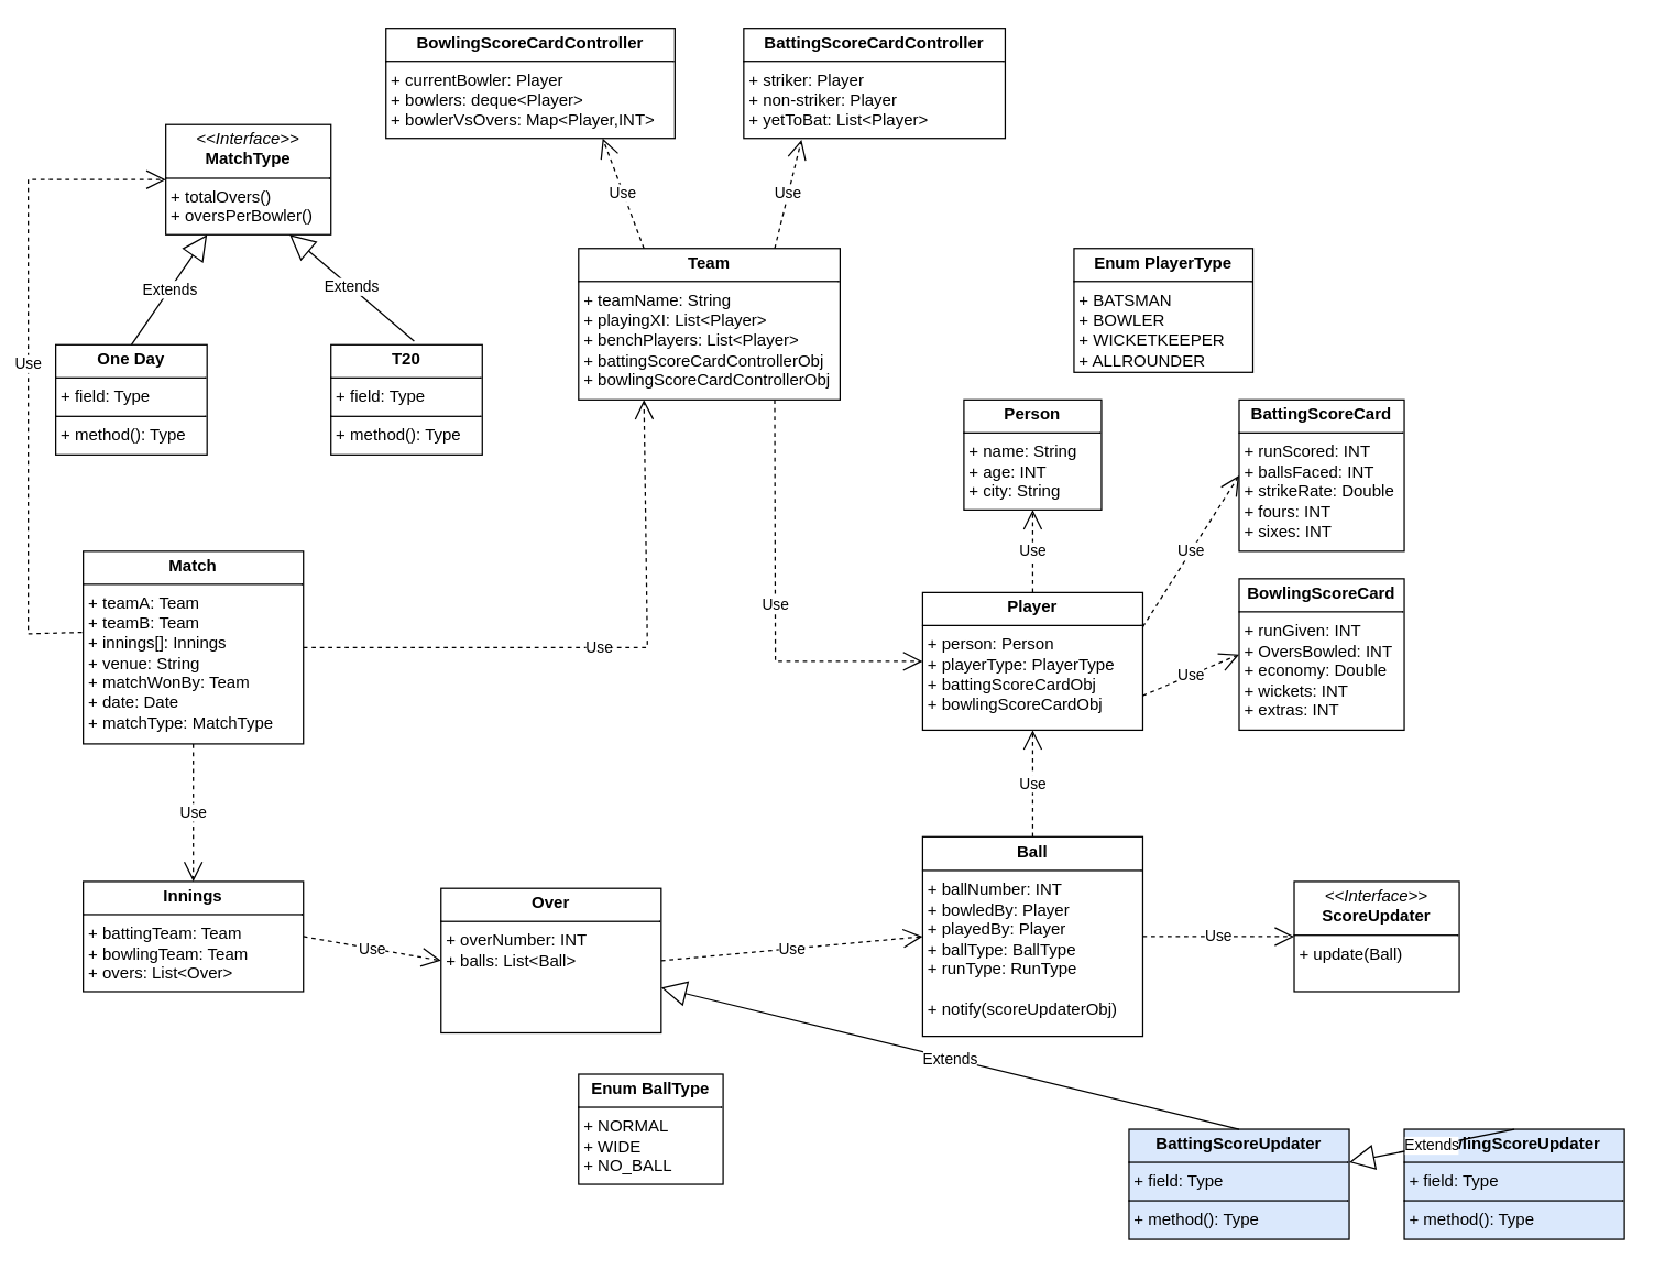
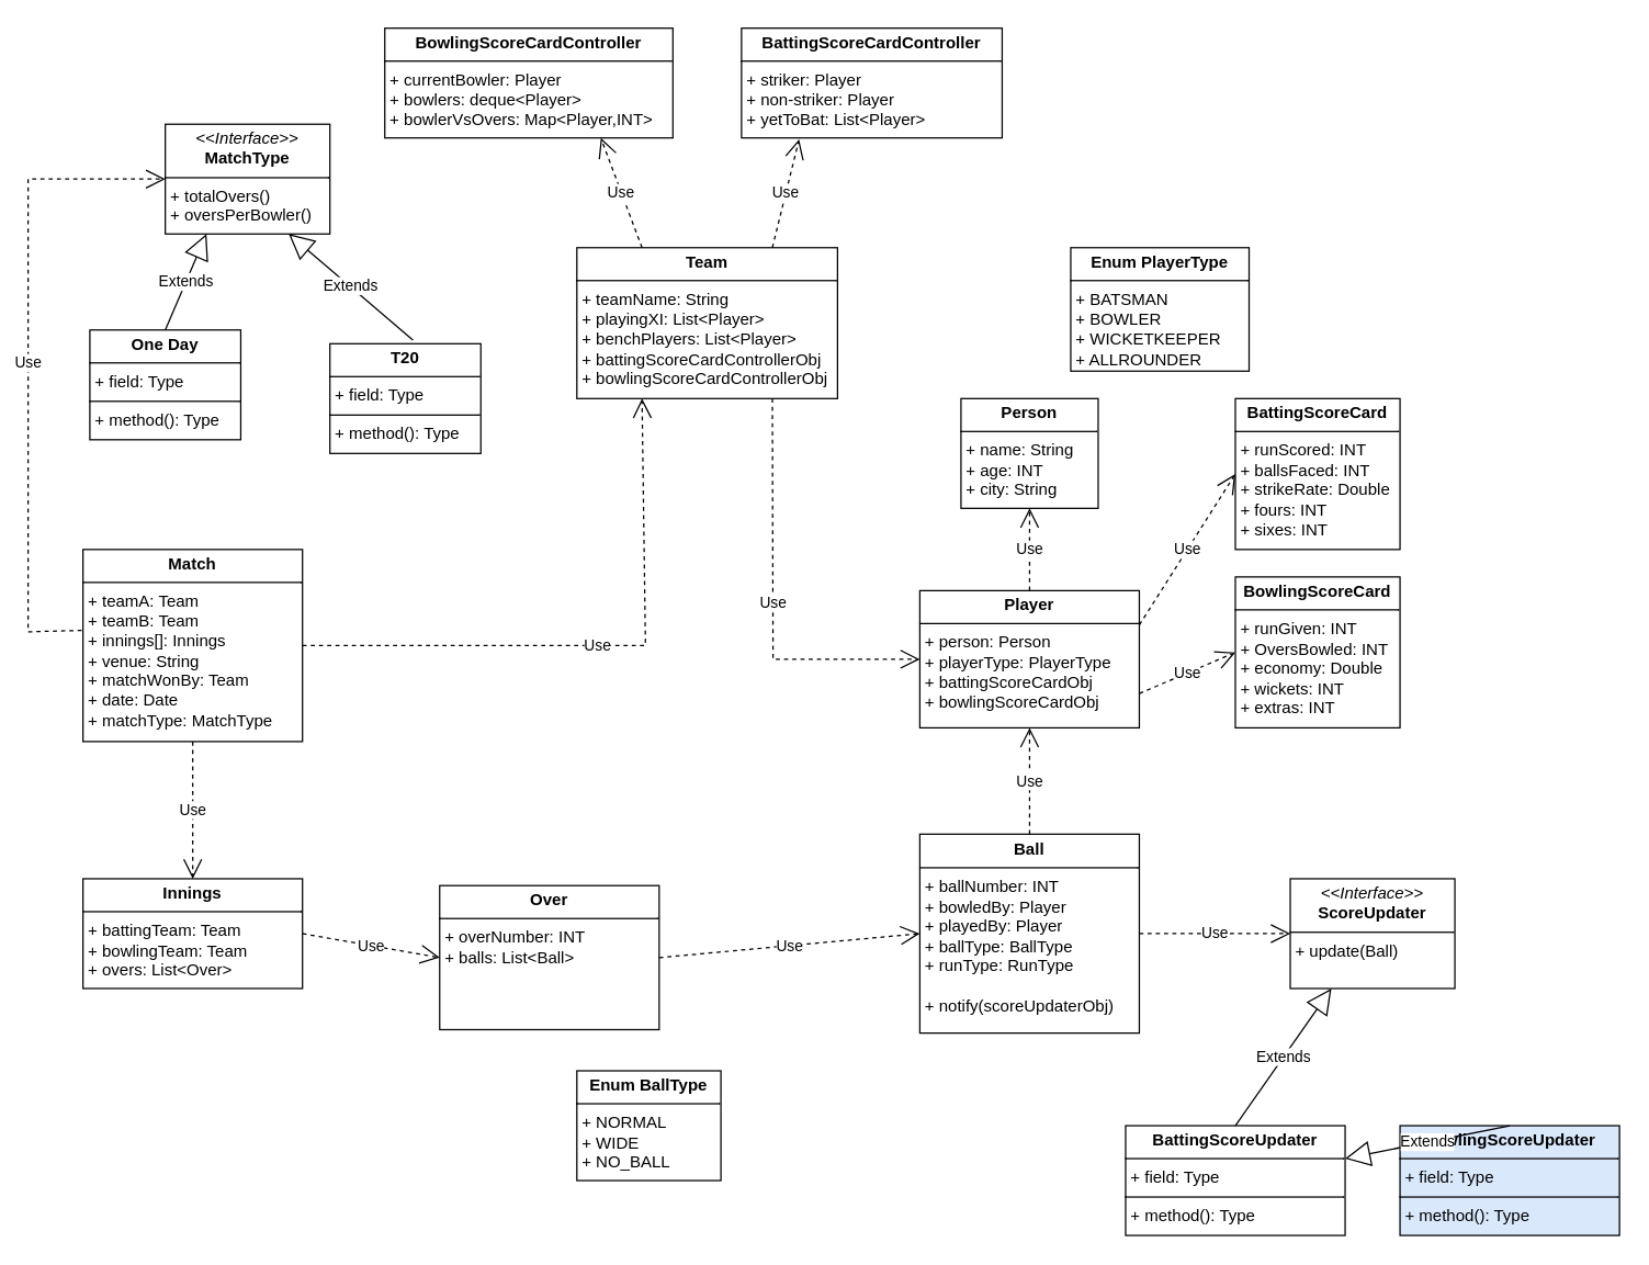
- <mxCell id="21" value="&lt;p style=&quot;margin:0px;margin-top:4px;text-align:center;&quot;&gt;&lt;b&gt;One Day&lt;/b&gt;&lt;/p&gt;&lt;hr size=&quot;1&quot; style=&quot;border-style:solid;&quot;&gt;&lt;p style=&quot;margin:0px;margin-left:4px;&quot;&gt;+ field: Type&lt;/p&gt;&lt;hr size=&quot;1&quot; style=&quot;border-style:solid;&quot;&gt;&lt;p style=&quot;margin:0px;margin-left:4px;&quot;&gt;+ method(): Type&lt;/p&gt;" style="verticalAlign=top;align=left;overflow=fill;html=1;whiteSpace=wrap;" vertex="1" parent="19"><mxGeometry y="160" width="110" height="80" as="geometry" /></mxCell>
+ <mxCell id="21" value="&lt;p style=&quot;margin:0px;margin-top:4px;text-align:center;&quot;&gt;&lt;b&gt;One Day&lt;/b&gt;&lt;/p&gt;&lt;hr size=&quot;1&quot; style=&quot;border-style:solid;&quot;&gt;&lt;p style=&quot;margin:0px;margin-left:4px;&quot;&gt;+ field: Type&lt;/p&gt;&lt;hr size=&quot;1&quot; style=&quot;border-style:solid;&quot;&gt;&lt;p style=&quot;margin:0px;margin-left:4px;&quot;&gt;+ method(): Type&lt;/p&gt;" style="verticalAlign=top;align=left;overflow=fill;html=1;whiteSpace=wrap;" vertex="1" parent="19"><mxGeometry x="25" y="150" width="110" height="80" as="geometry" /></mxCell>
- <mxCell id="30" value="Extends" style="endArrow=block;endSize=16;endFill=0;html=1;rounded=0;exitX=0.5;exitY=0;exitDx=0;exitDy=0;" edge="1" parent="26" source="28" target="12"><mxGeometry width="160" relative="1" as="geometry"><mxPoint x="120" y="330" as="sourcePoint" /><mxPoint x="280" y="340" as="targetPoint" /></mxGeometry></mxCell>
+ <mxCell id="30" value="Extends" style="endArrow=block;endSize=16;endFill=0;html=1;rounded=0;exitX=0.5;exitY=0;exitDx=0;exitDy=0;entryX=0.25;entryY=1;entryDx=0;entryDy=0;" edge="1" parent="26" source="28" target="27"><mxGeometry width="160" relative="1" as="geometry"><mxPoint x="120" y="330" as="sourcePoint" /><mxPoint x="280" y="340" as="targetPoint" /></mxGeometry></mxCell>
- <mxCell id="28" value="&lt;p style=&quot;margin:0px;margin-top:4px;text-align:center;&quot;&gt;&lt;b&gt;BattingScoreUpdater&lt;/b&gt;&lt;/p&gt;&lt;hr size=&quot;1&quot; style=&quot;border-style:solid;&quot;&gt;&lt;p style=&quot;margin:0px;margin-left:4px;&quot;&gt;+ field: Type&lt;/p&gt;&lt;hr size=&quot;1&quot; style=&quot;border-style:solid;&quot;&gt;&lt;p style=&quot;margin:0px;margin-left:4px;&quot;&gt;+ method(): Type&lt;/p&gt;" style="verticalAlign=top;align=left;overflow=fill;html=1;whiteSpace=wrap;fillColor=#dae8fc;" vertex="1" parent="26"><mxGeometry y="180" width="160" height="80" as="geometry" /></mxCell>
+ <mxCell id="28" value="&lt;p style=&quot;margin:0px;margin-top:4px;text-align:center;&quot;&gt;&lt;b&gt;BattingScoreUpdater&lt;/b&gt;&lt;/p&gt;&lt;hr size=&quot;1&quot; style=&quot;border-style:solid;&quot;&gt;&lt;p style=&quot;margin:0px;margin-left:4px;&quot;&gt;+ field: Type&lt;/p&gt;&lt;hr size=&quot;1&quot; style=&quot;border-style:solid;&quot;&gt;&lt;p style=&quot;margin:0px;margin-left:4px;&quot;&gt;+ method(): Type&lt;/p&gt;" style="verticalAlign=top;align=left;overflow=fill;html=1;whiteSpace=wrap;" vertex="1" parent="26"><mxGeometry y="180" width="160" height="80" as="geometry" /></mxCell>
